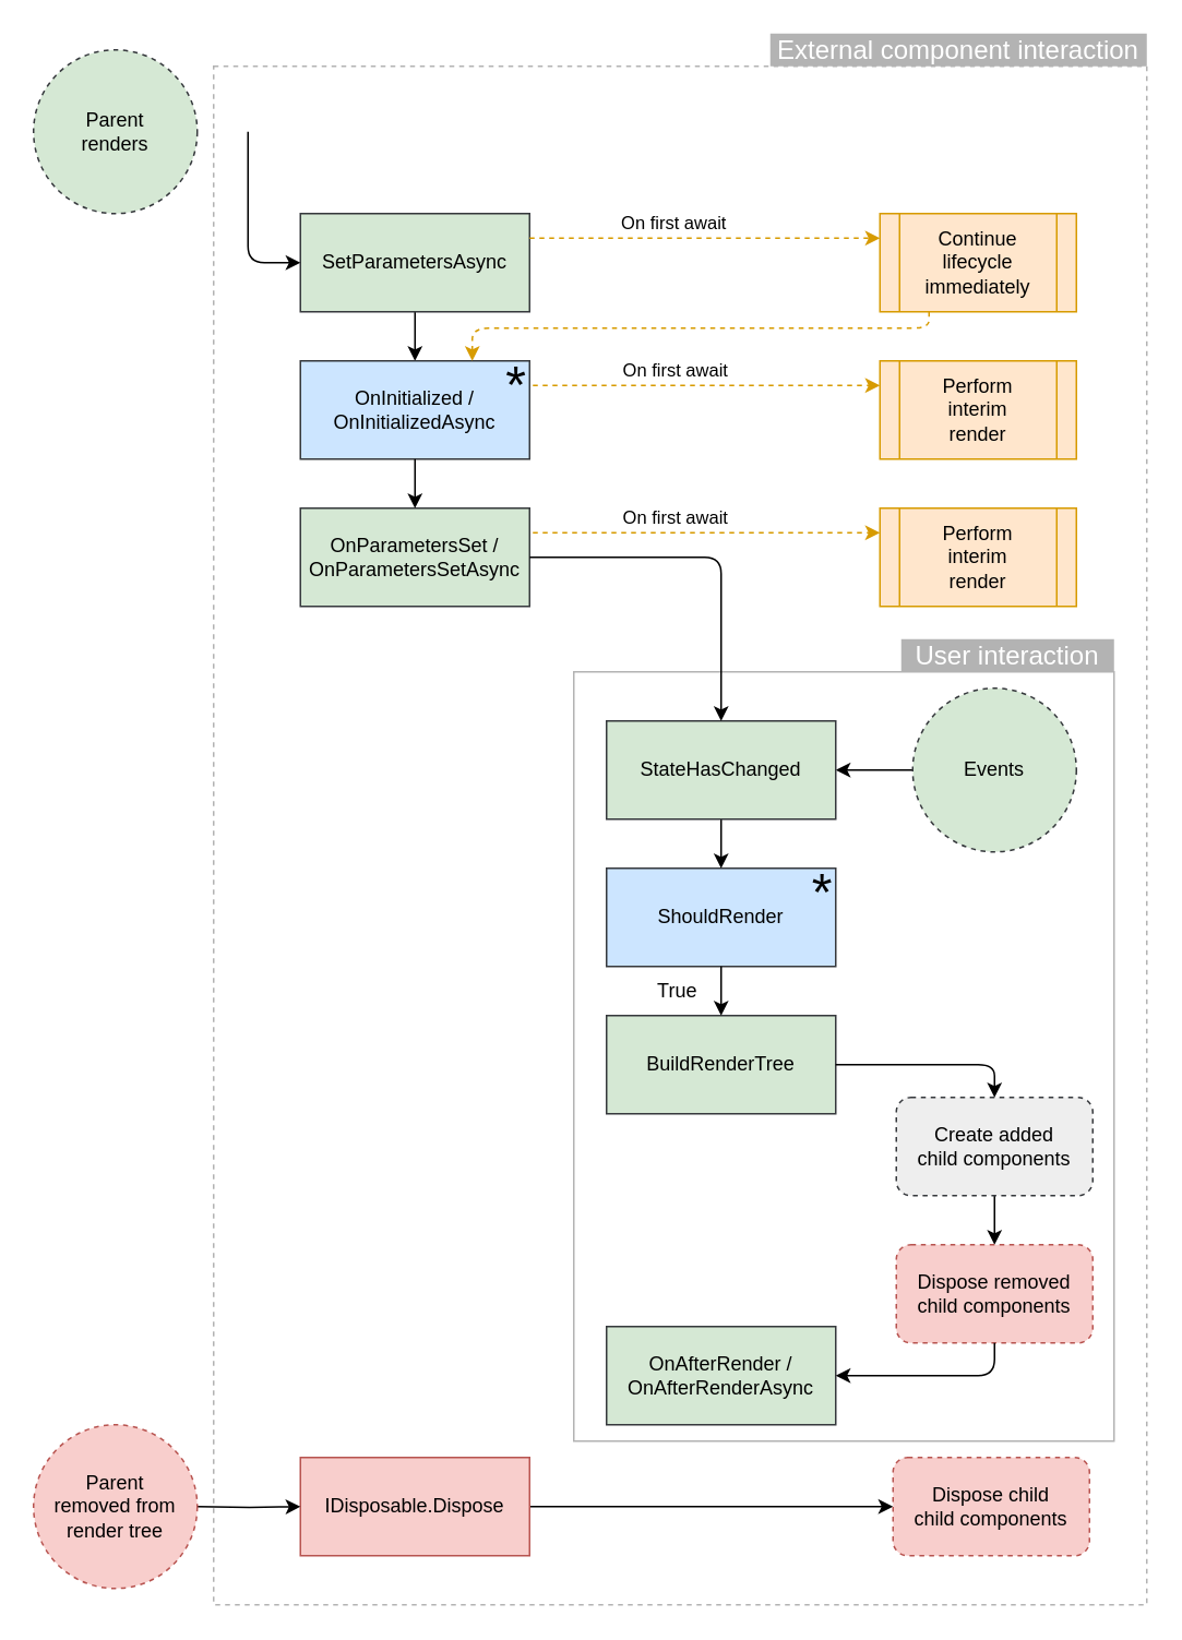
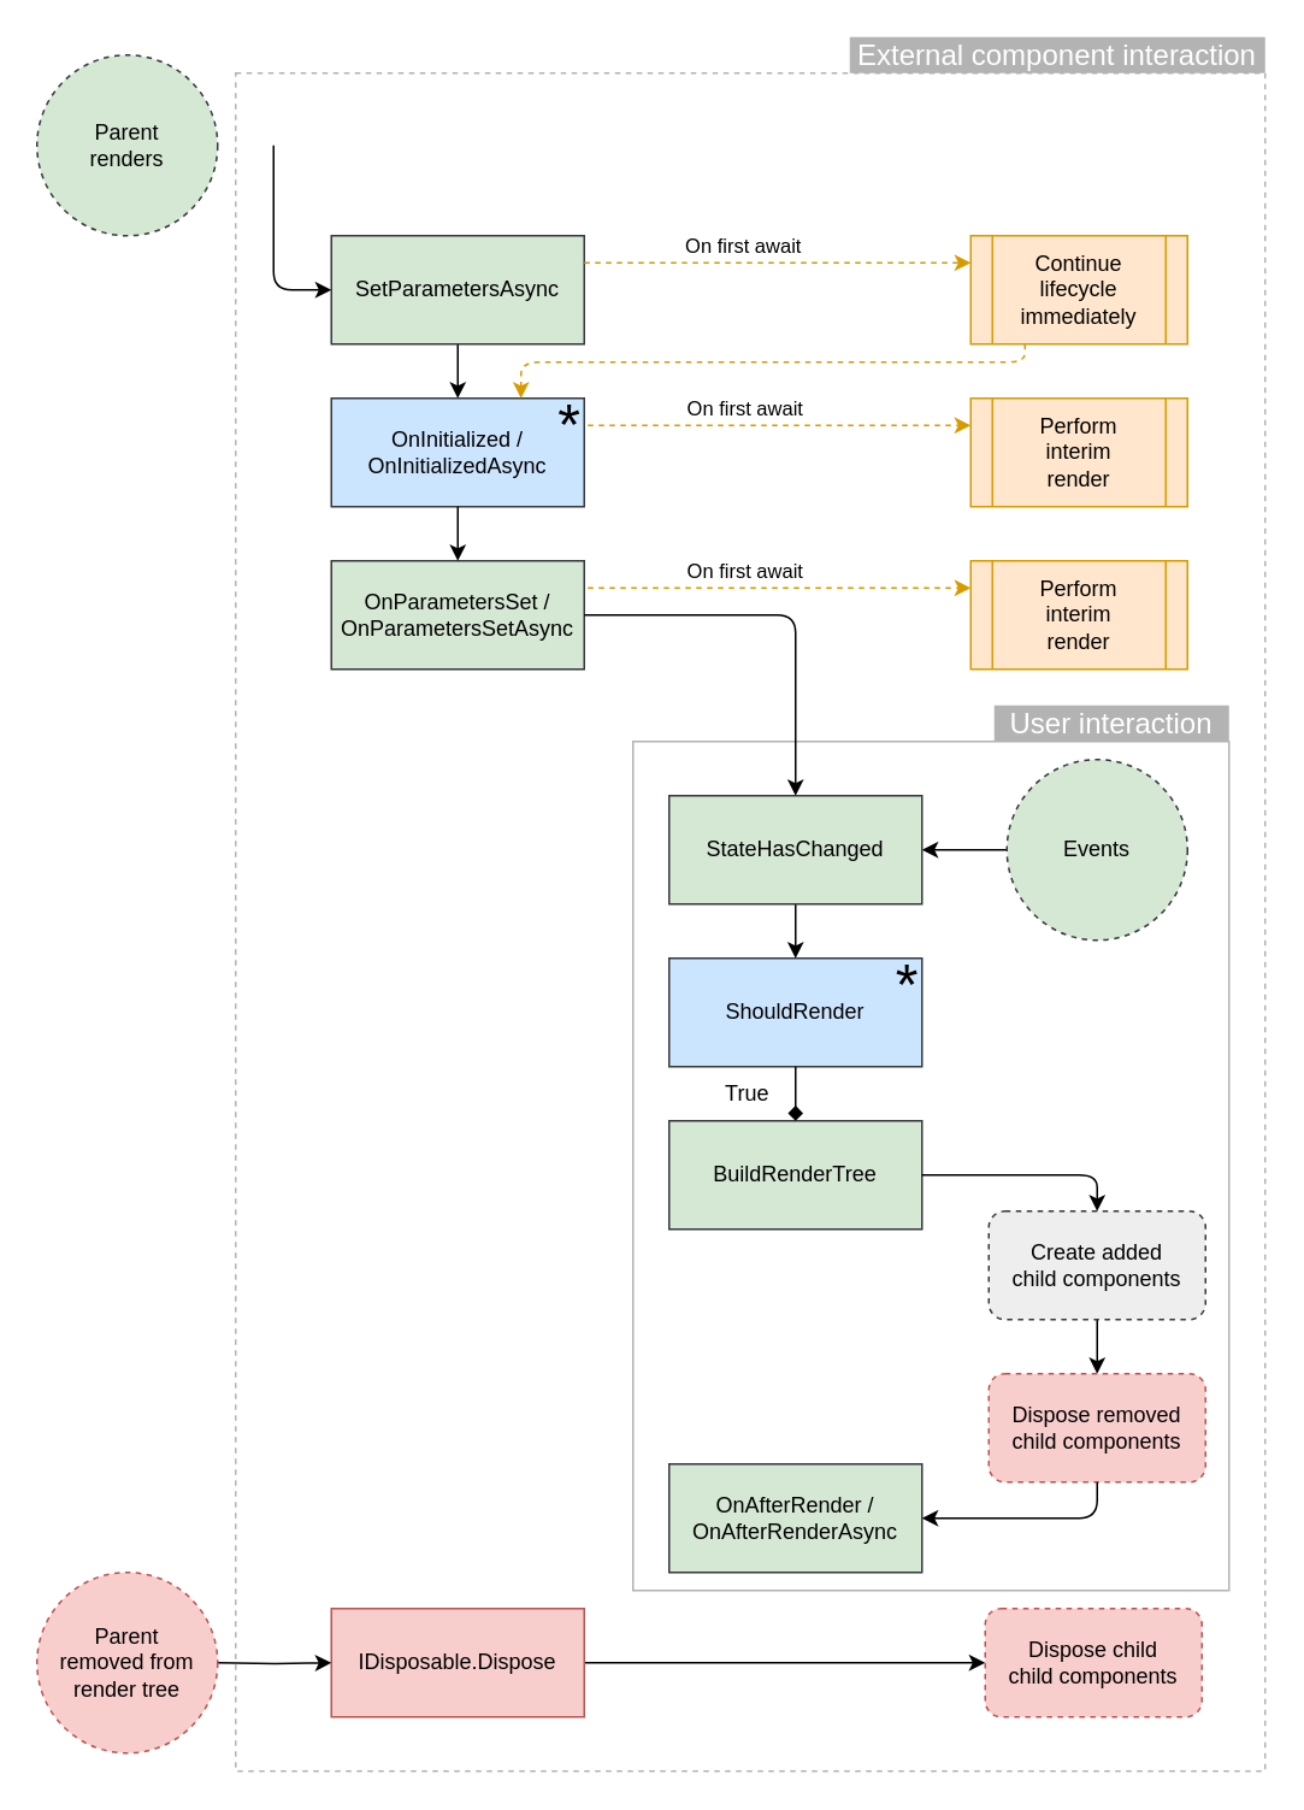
- <mxCell id="25" value="True" style="edgeStyle=orthogonalEdgeStyle;rounded=0;orthogonalLoop=1;jettySize=auto;html=1;fontSize=12;" parent="1" source="13" target="20" edge="1"><mxGeometry y="27" relative="1" as="geometry"><mxPoint as="offset" /></mxGeometry></mxCell>
+ <mxCell id="25" value="True" style="edgeStyle=orthogonalEdgeStyle;rounded=0;orthogonalLoop=1;jettySize=auto;html=1;fontSize=12;endArrow=diamond;" parent="1" source="13" target="20" edge="1"><mxGeometry y="27" relative="1" as="geometry"><mxPoint as="offset" /></mxGeometry></mxCell>
